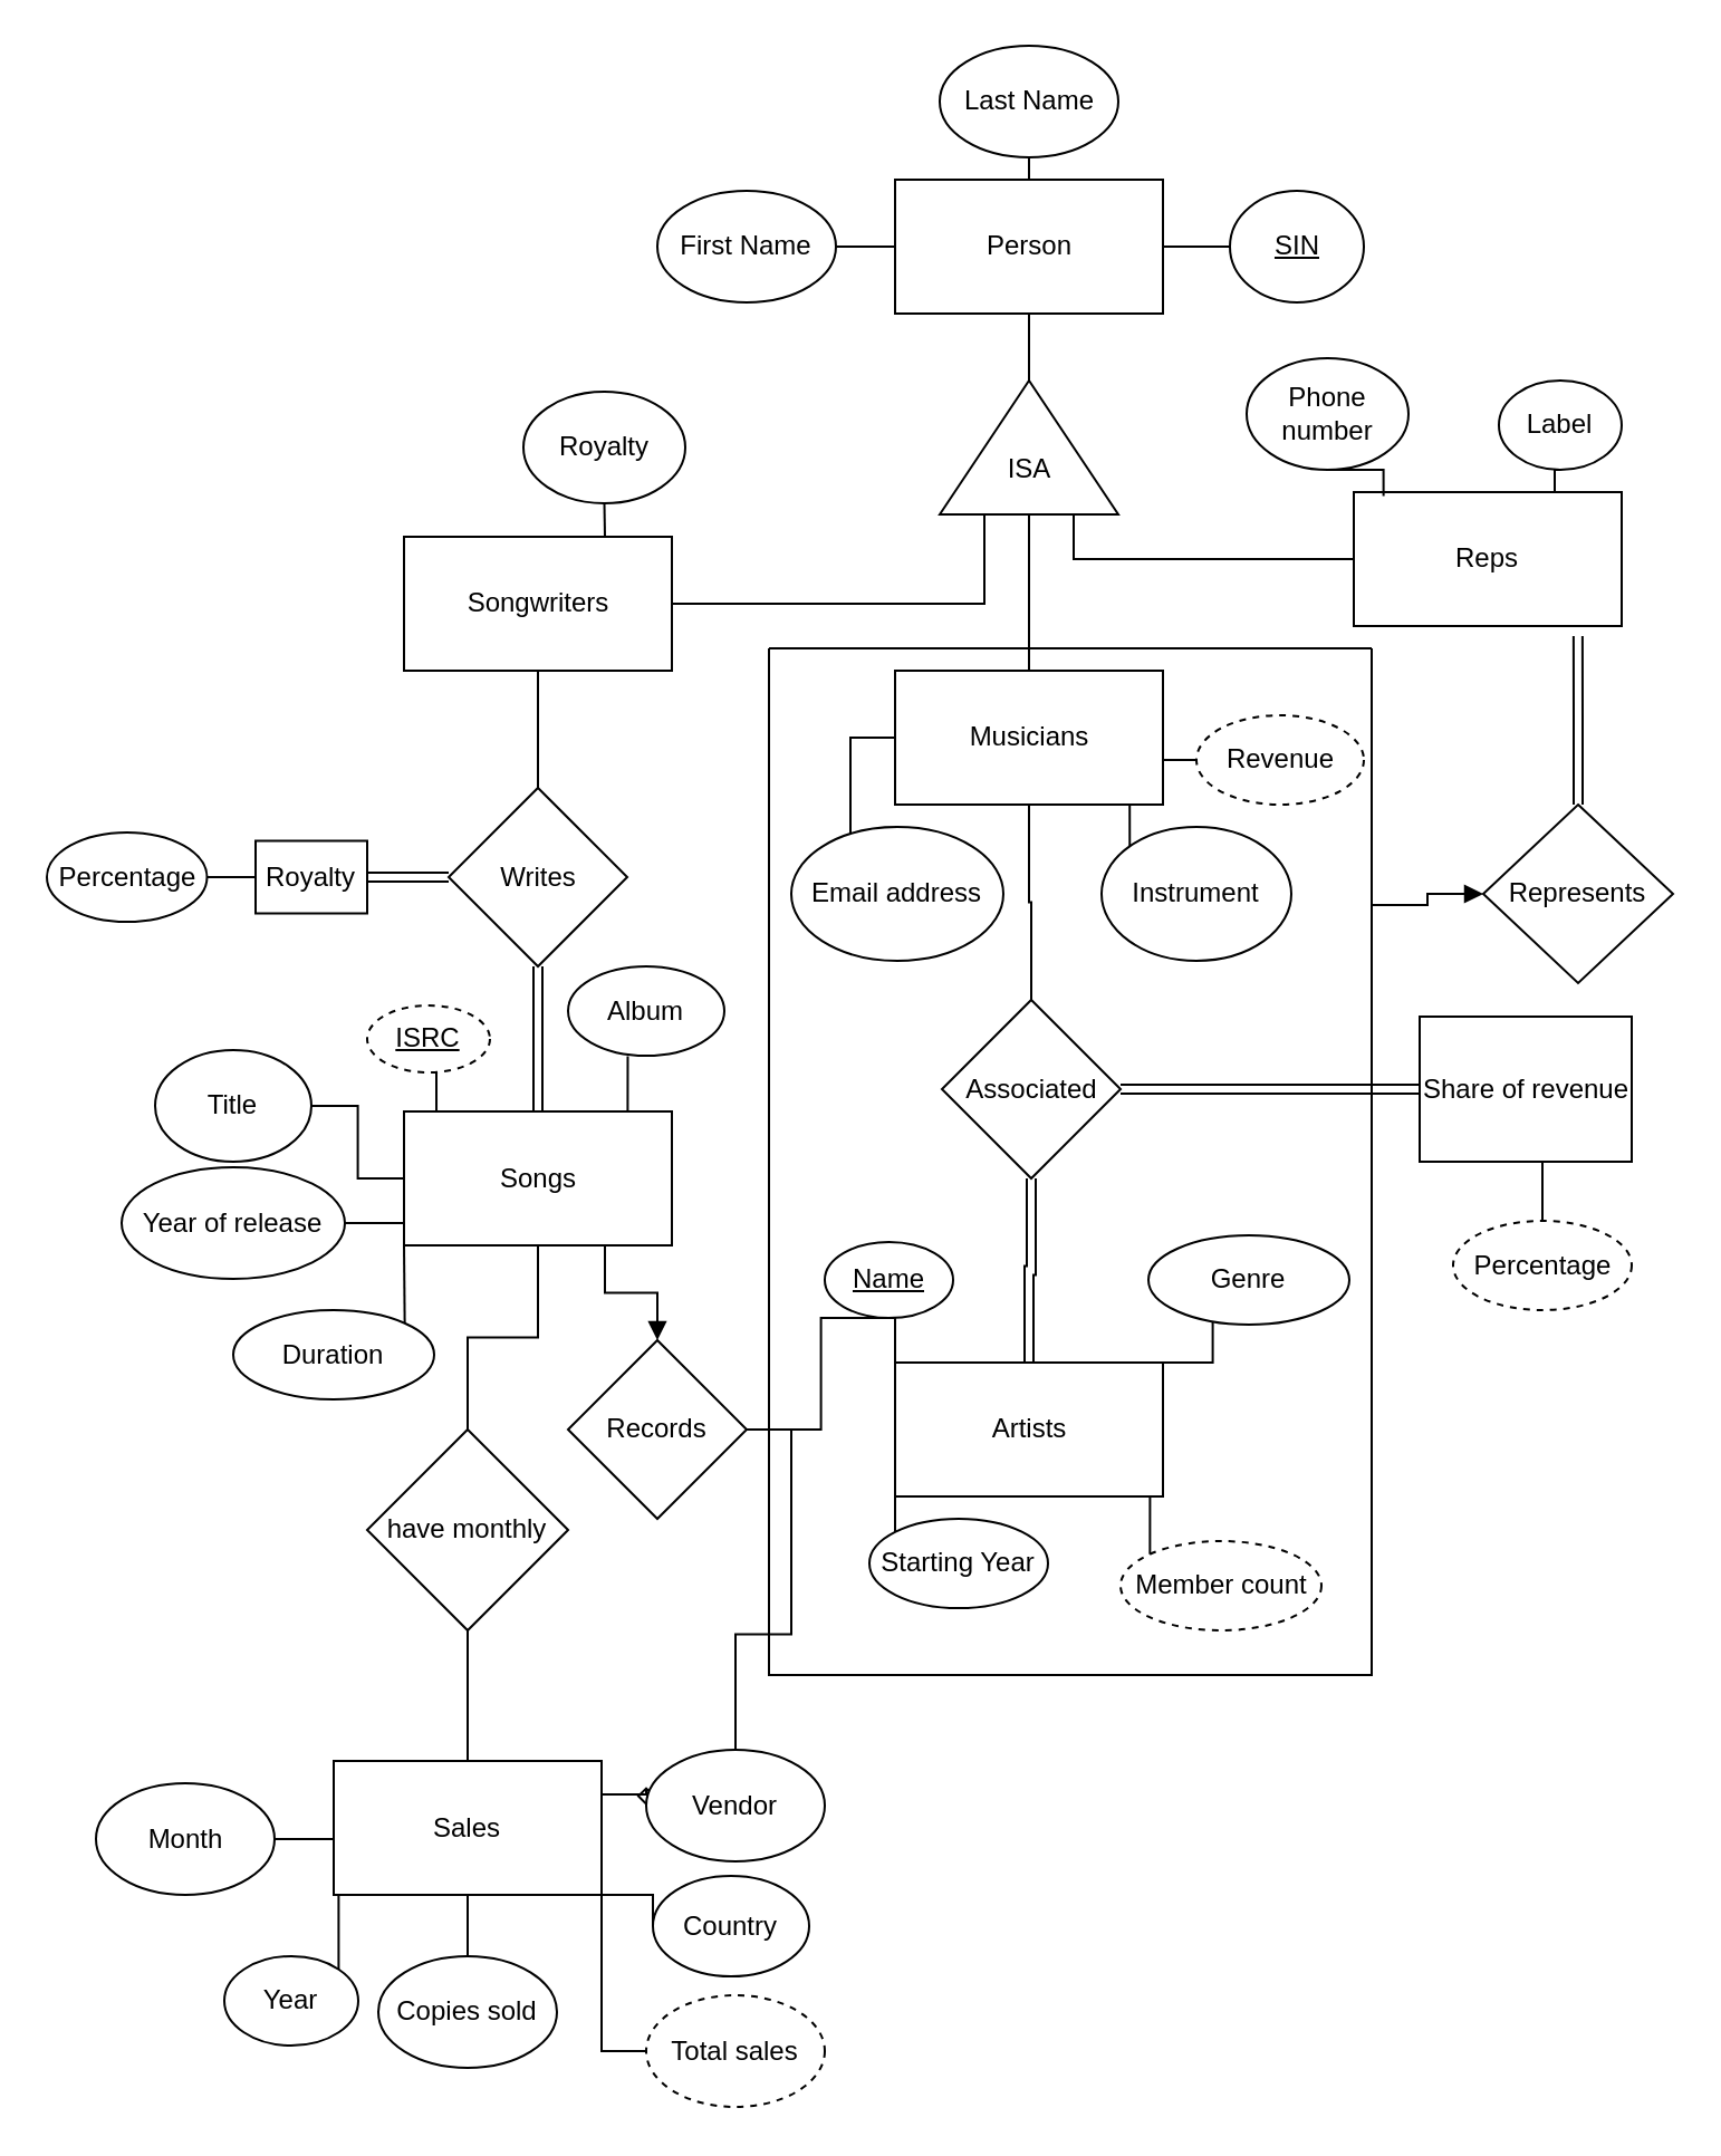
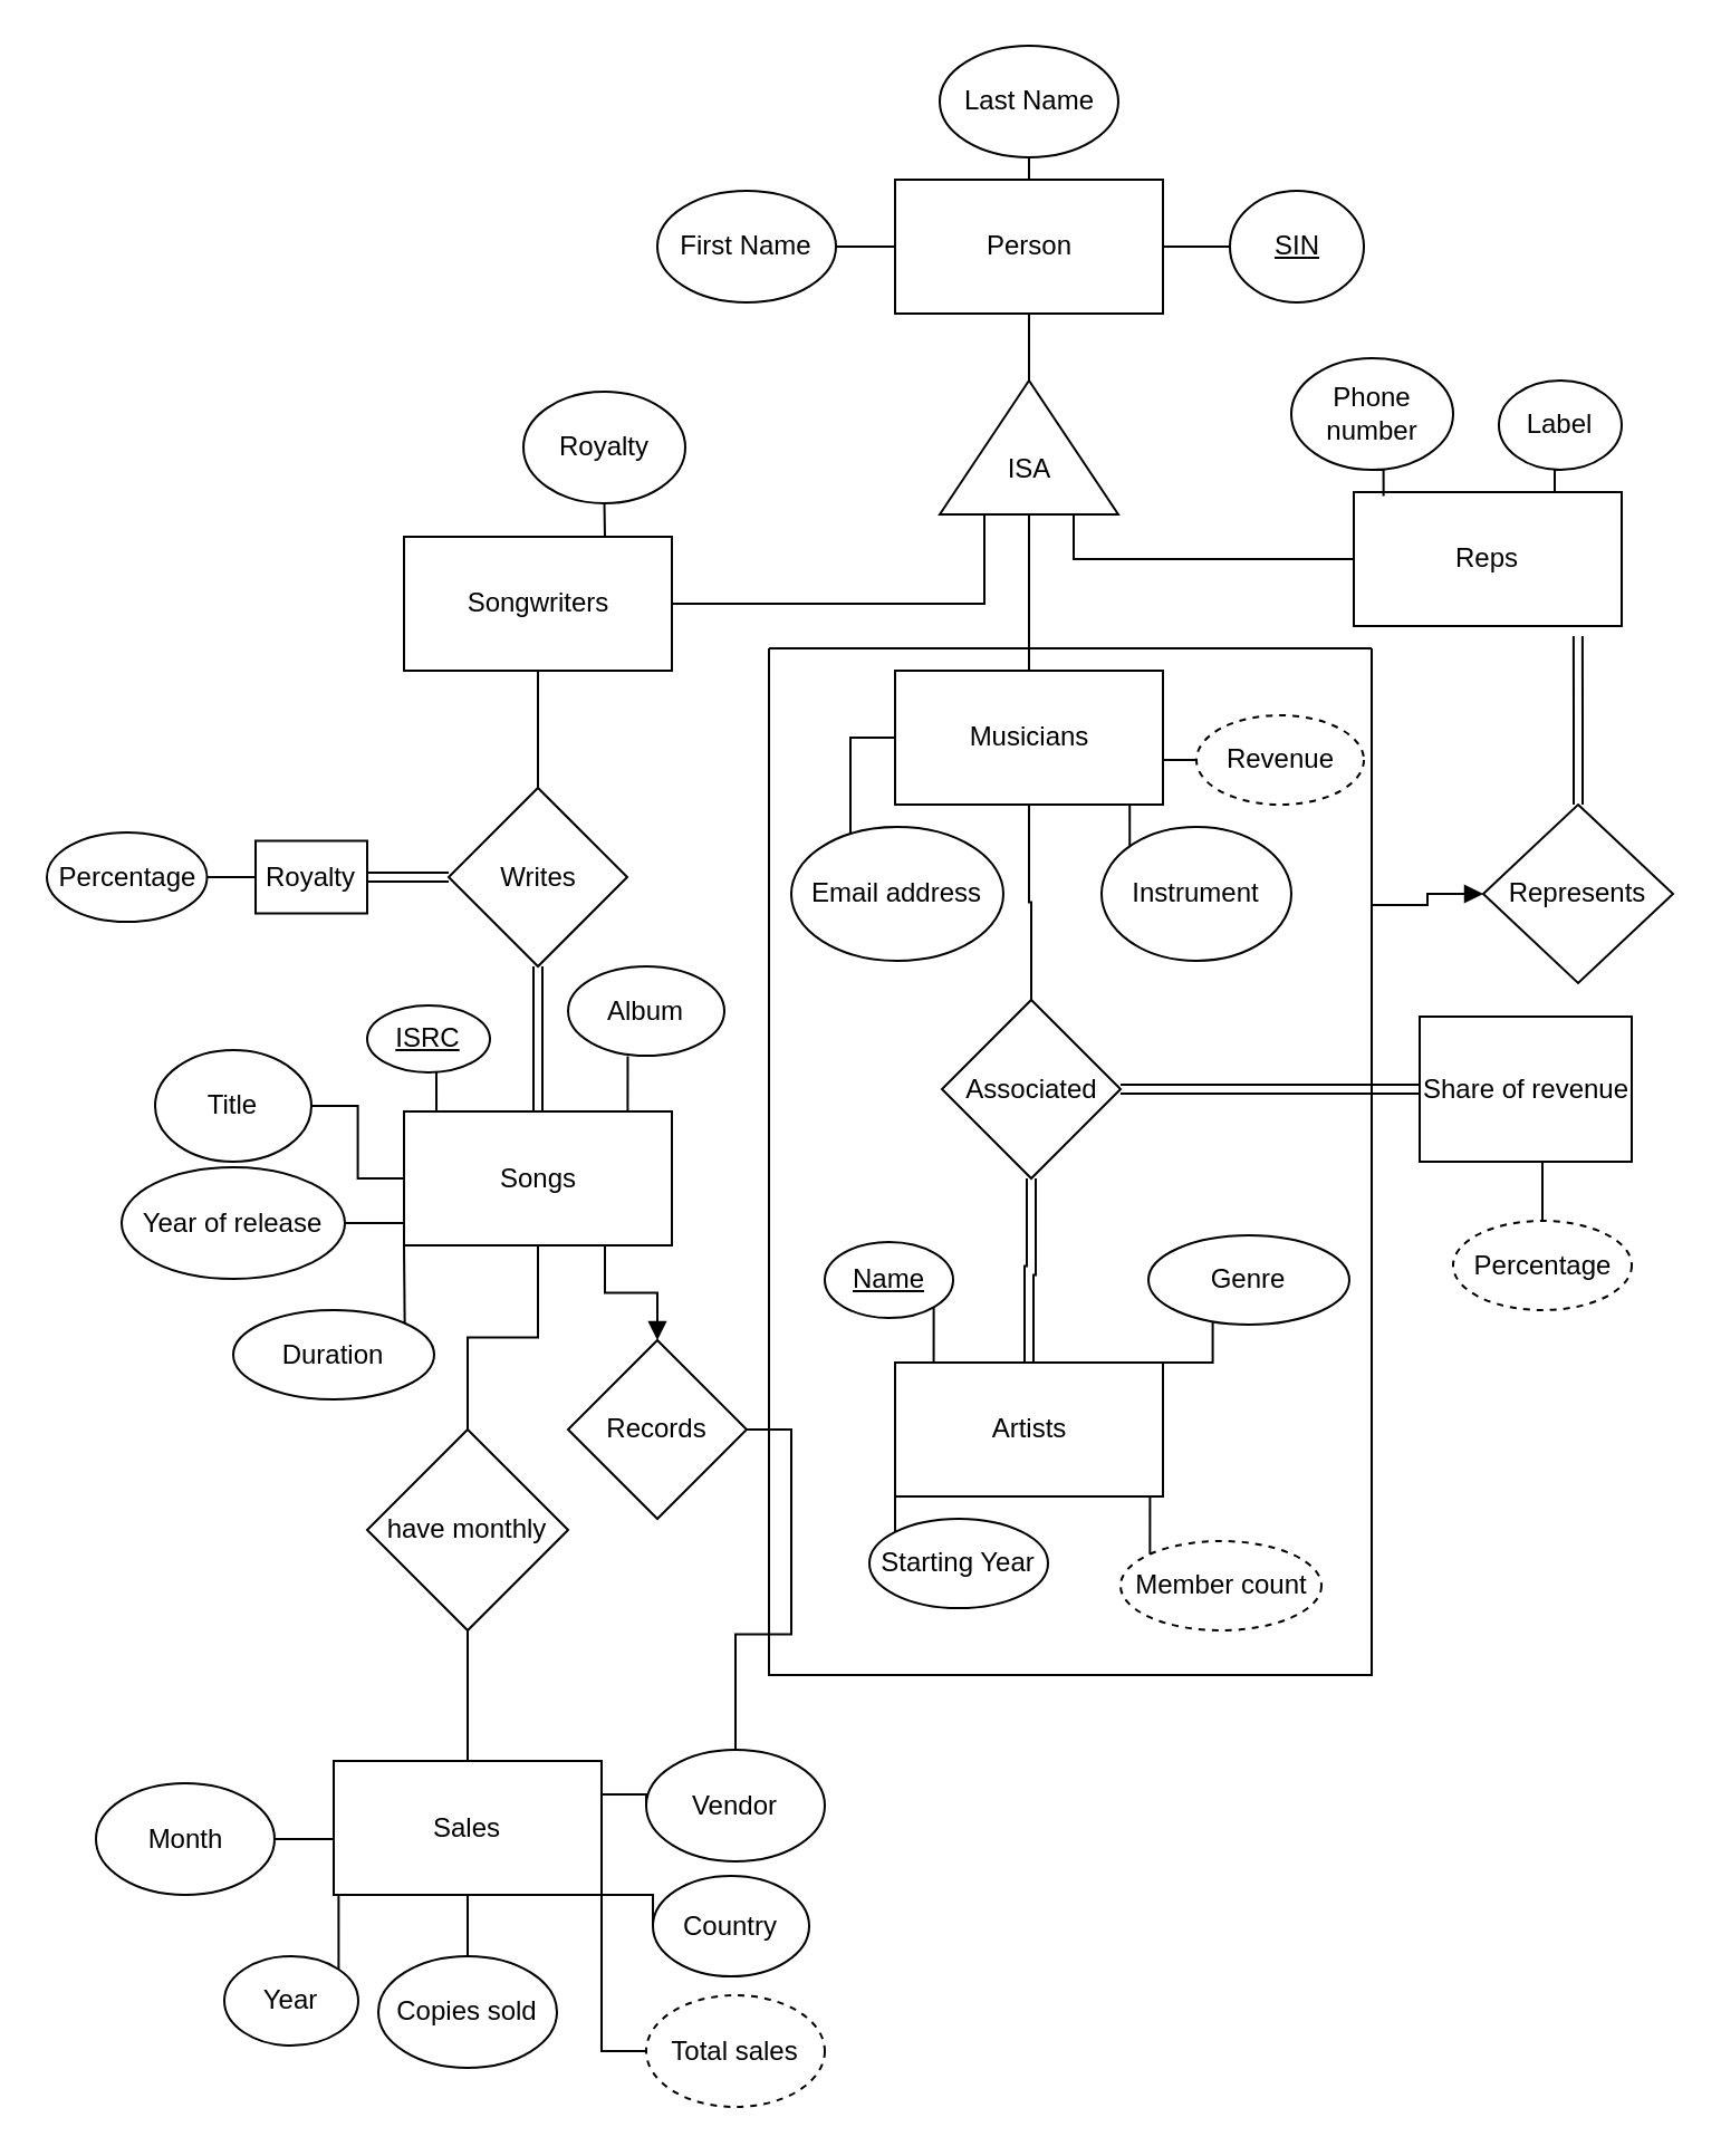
- <mxCell id="19" value="Phone number" style="ellipse;whiteSpace=wrap;html=1;rounded=0;" vertex="1" parent="1"><mxGeometry x="558" y="160" width="72.5" height="50" as="geometry" /></mxCell>
+ <mxCell id="19" value="Phone number" style="ellipse;whiteSpace=wrap;html=1;rounded=0;" vertex="1" parent="1"><mxGeometry x="578" y="160" width="72.5" height="50" as="geometry" /></mxCell>
- <mxCell id="39" value="ISRC" style="ellipse;whiteSpace=wrap;html=1;rounded=0;fontStyle=4;dashed=1;" vertex="1" parent="1"><mxGeometry x="164" y="450" width="55" height="30" as="geometry" /></mxCell>
+ <mxCell id="39" value="ISRC" style="ellipse;whiteSpace=wrap;html=1;rounded=0;fontStyle=4" vertex="1" parent="1"><mxGeometry x="164" y="450" width="55" height="30" as="geometry" /></mxCell>
- <mxCell id="62" style="edgeStyle=orthogonalEdgeStyle;rounded=0;orthogonalLoop=1;jettySize=auto;html=1;exitX=0;exitY=0;exitDx=0;exitDy=0;endArrow=none;endFill=0;" edge="1" parent="1" source="66" target="82"><mxGeometry relative="1" as="geometry" /></mxCell>
+ <mxCell id="62" style="edgeStyle=orthogonalEdgeStyle;rounded=0;orthogonalLoop=1;jettySize=auto;html=1;exitX=0;exitY=0;exitDx=0;exitDy=0;entryX=1;entryY=1;entryDx=0;entryDy=0;endArrow=none;endFill=0;" edge="1" parent="1" source="66" target="67"><mxGeometry relative="1" as="geometry" /></mxCell>
- <mxCell id="50" style="edgeStyle=orthogonalEdgeStyle;rounded=0;orthogonalLoop=1;jettySize=auto;html=1;exitX=1;exitY=0.25;exitDx=0;exitDy=0;entryX=0;entryY=0.5;entryDx=0;entryDy=0;endArrow=diamond;endFill=0;" edge="1" parent="1" source="51" target="58"><mxGeometry relative="1" as="geometry"><mxPoint x="295" y="811" as="targetPoint" /></mxGeometry></mxCell>
+ <mxCell id="50" style="edgeStyle=orthogonalEdgeStyle;rounded=0;orthogonalLoop=1;jettySize=auto;html=1;exitX=1;exitY=0.25;exitDx=0;exitDy=0;entryX=0;entryY=0.5;entryDx=0;entryDy=0;endArrow=none;endFill=0;" edge="1" parent="1" source="51" target="58"><mxGeometry relative="1" as="geometry"><mxPoint x="295" y="811" as="targetPoint" /></mxGeometry></mxCell>
